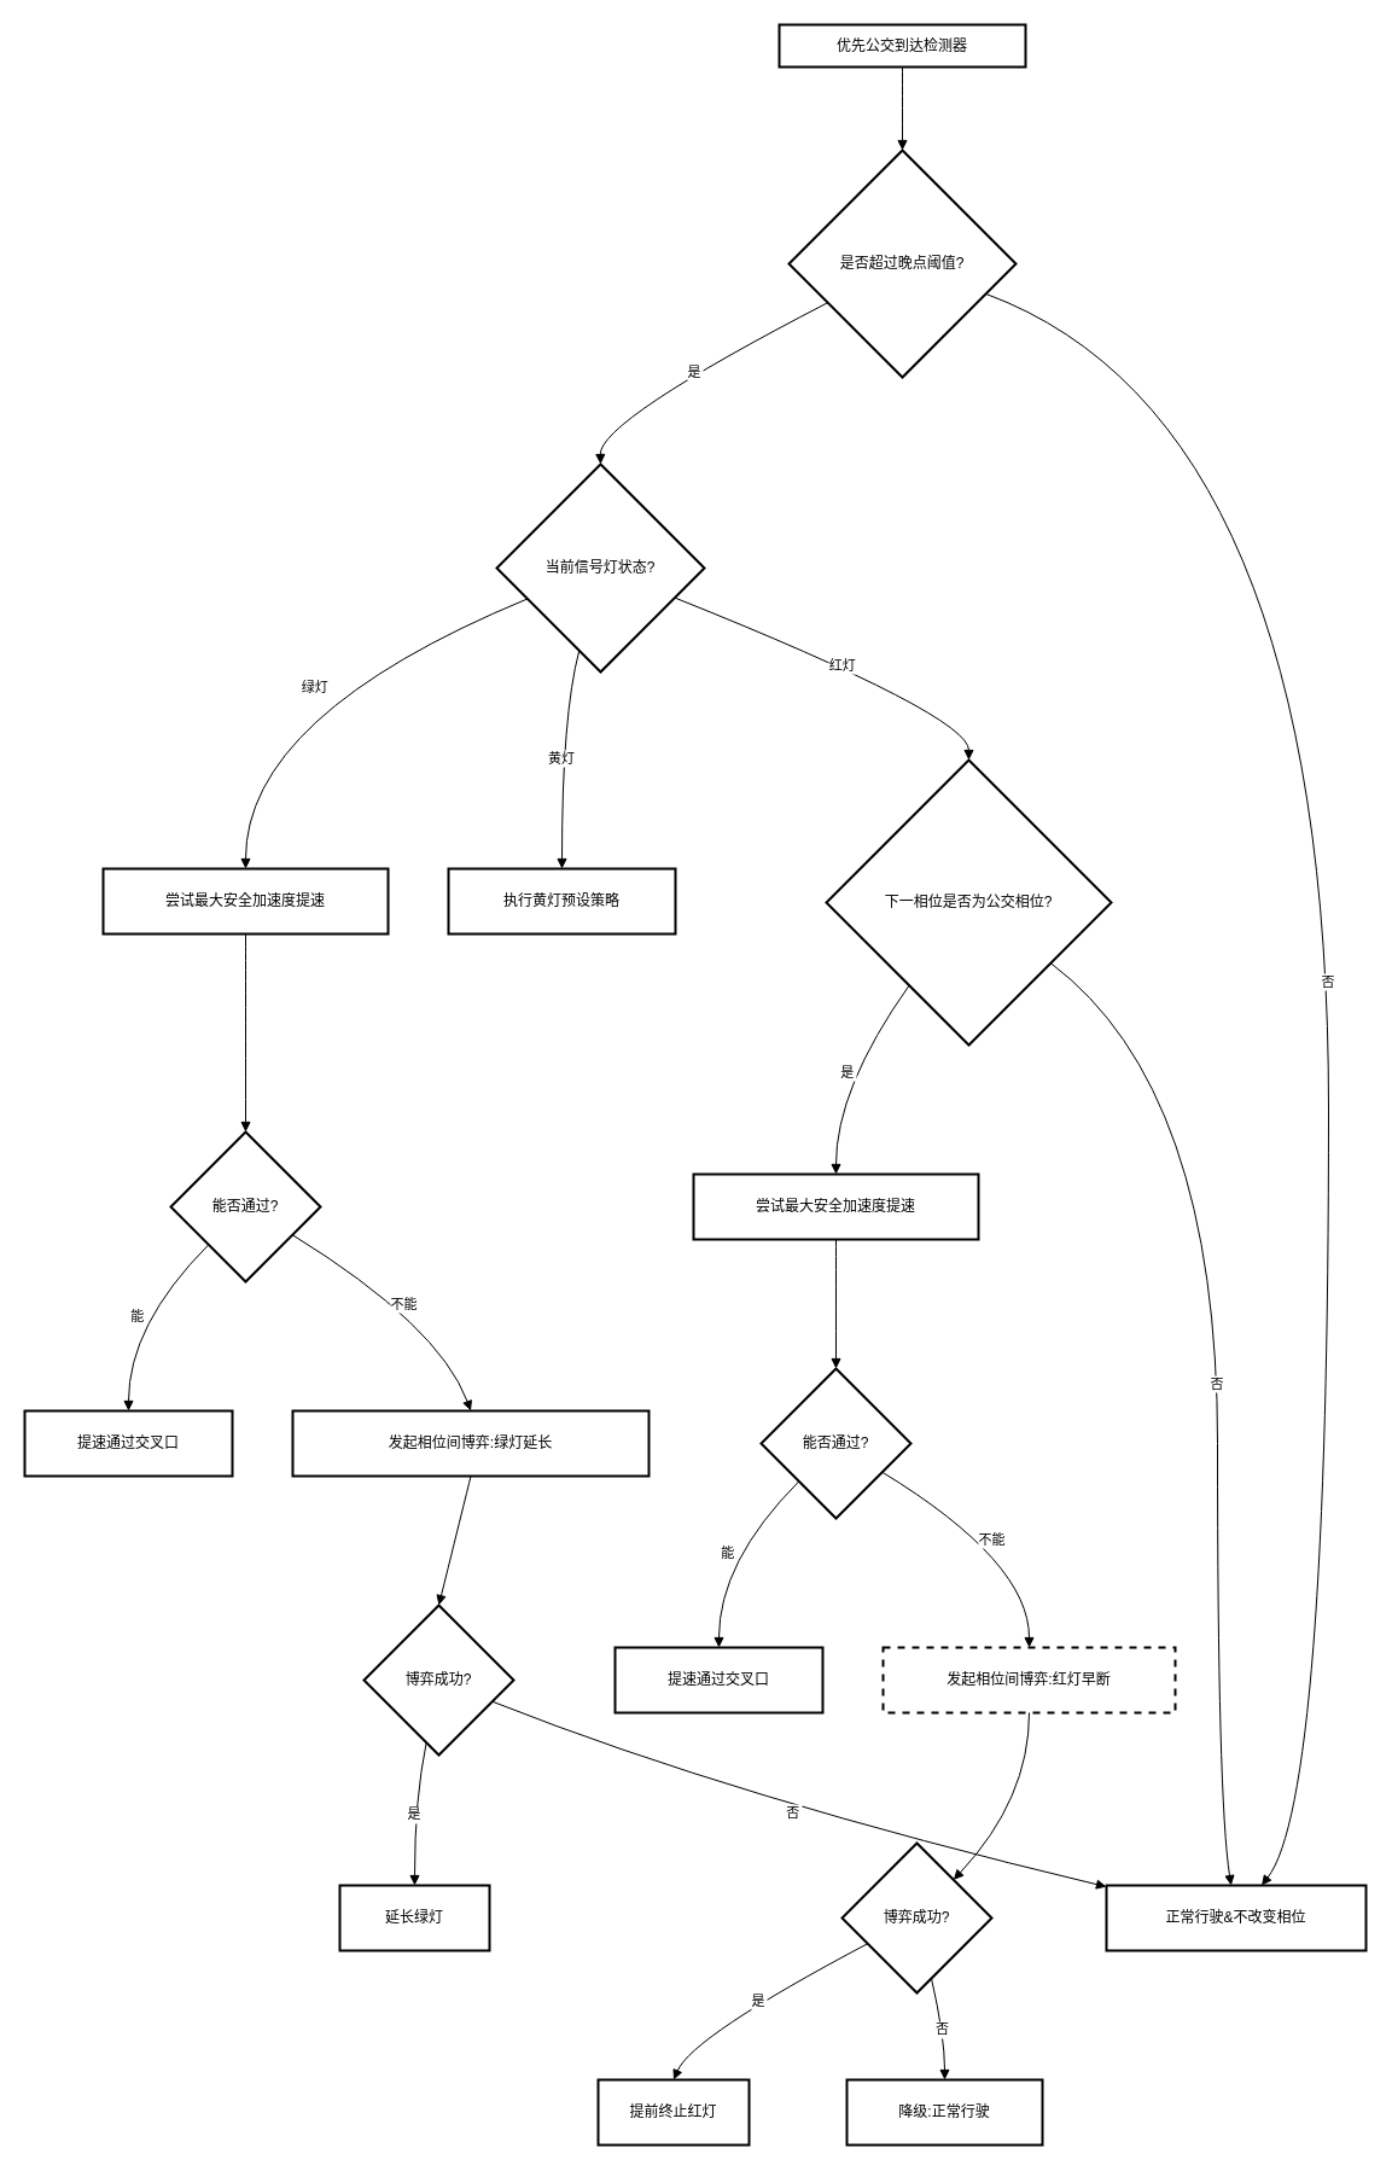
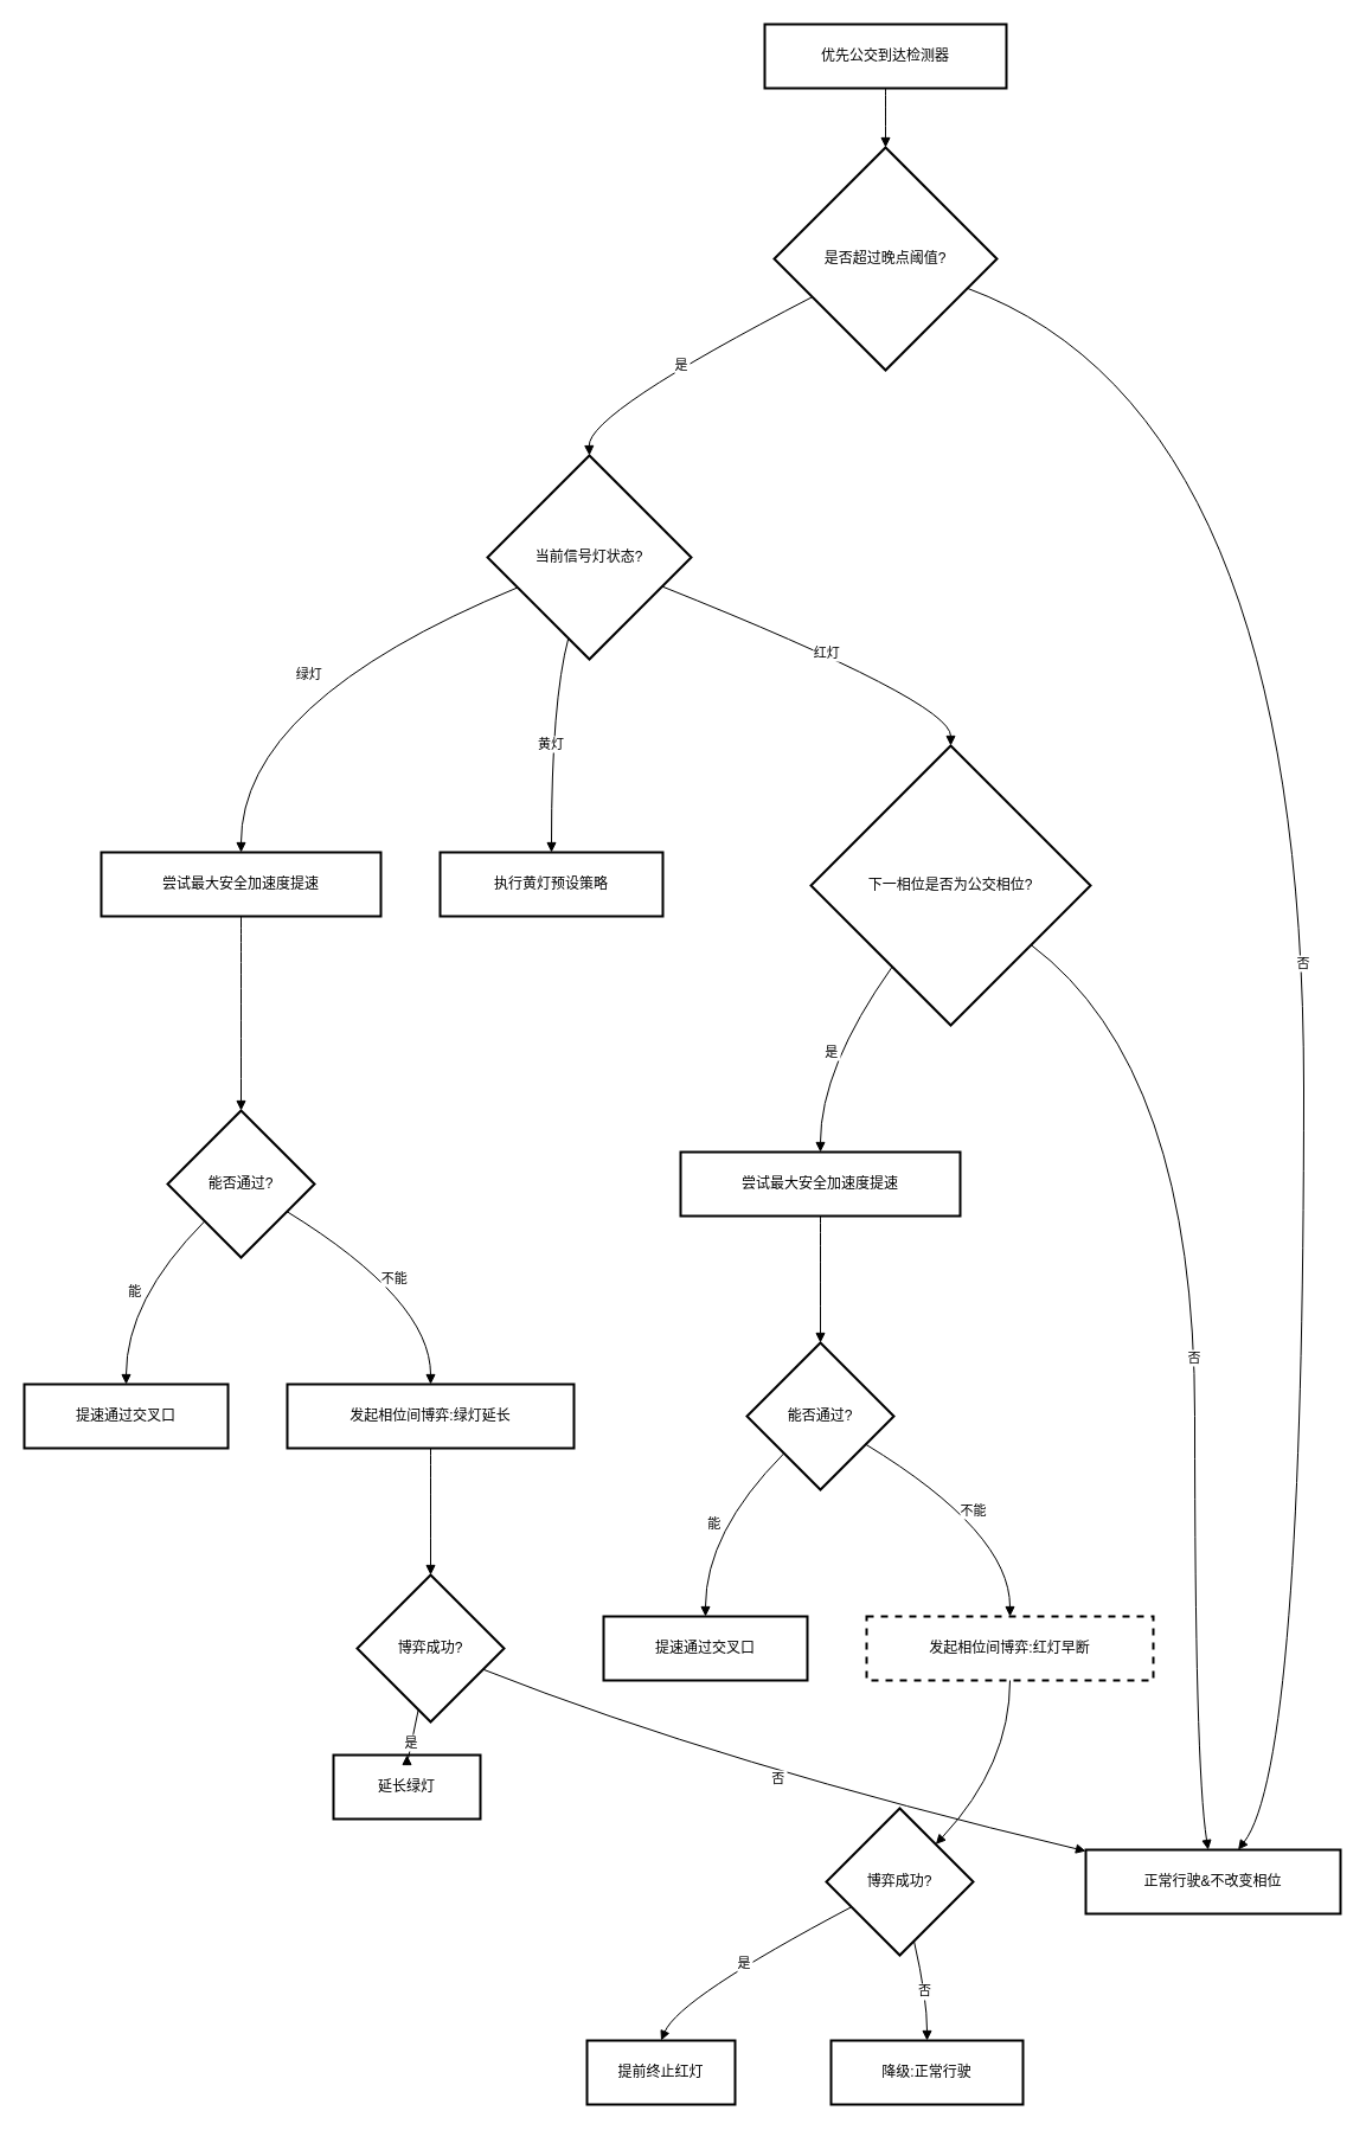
- <mxCell id="2" value="优先公交到达检测器" style="whiteSpace=wrap;strokeWidth=2;" vertex="1" parent="1"><mxGeometry x="645" y="20" width="204" height="35" as="geometry" /></mxCell>
+ <mxCell id="2" value="优先公交到达检测器" style="whiteSpace=wrap;strokeWidth=2;" vertex="1" parent="1"><mxGeometry x="645" y="20" width="204" height="54" as="geometry" /></mxCell>
- <mxCell id="9" value="发起相位间博弈:绿灯延长" style="whiteSpace=wrap;strokeWidth=2;" vertex="1" parent="1"><mxGeometry x="242" y="1168" width="295" height="54" as="geometry" /></mxCell>
+ <mxCell id="9" value="发起相位间博弈:绿灯延长" style="whiteSpace=wrap;strokeWidth=2;" vertex="1" parent="1"><mxGeometry x="242" y="1168" width="242" height="54" as="geometry" /></mxCell>
- <mxCell id="11" value="延长绿灯" style="whiteSpace=wrap;strokeWidth=2;" vertex="1" parent="1"><mxGeometry x="281" y="1561" width="124" height="54" as="geometry" /></mxCell>
+ <mxCell id="11" value="延长绿灯" style="whiteSpace=wrap;strokeWidth=2;" vertex="1" parent="1"><mxGeometry x="281" y="1481" width="124" height="54" as="geometry" /></mxCell>
